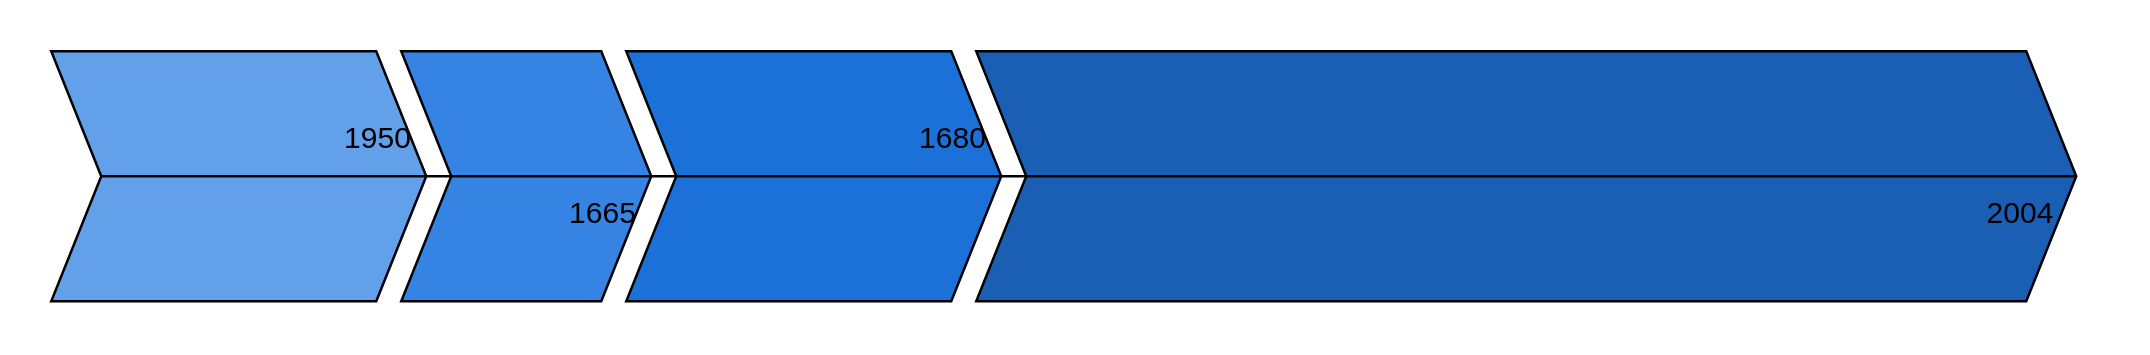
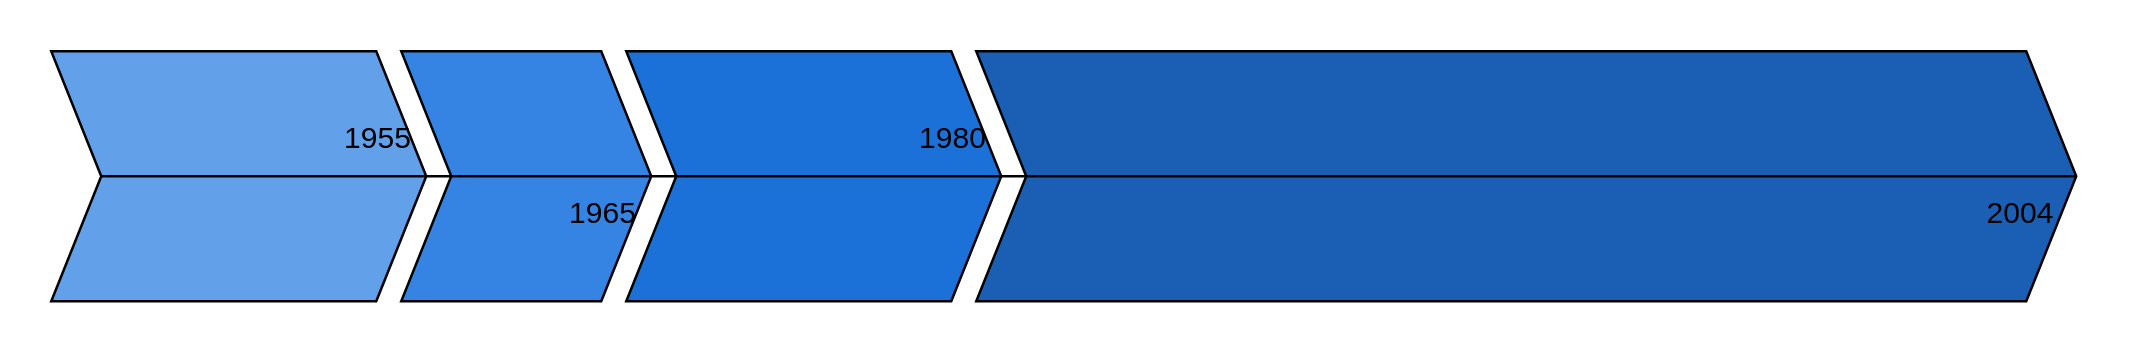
- <mxCell id="7" value="1950" style="text;html=1;align=center;verticalAlign=middle;whiteSpace=wrap;rounded=0;" vertex="1" parent="1"><mxGeometry x="121" y="40" width="60" height="30" as="geometry" /></mxCell>
+ <mxCell id="7" value="1955" style="text;html=1;align=center;verticalAlign=middle;whiteSpace=wrap;rounded=0;" vertex="1" parent="1"><mxGeometry x="121" y="40" width="60" height="30" as="geometry" /></mxCell>
- <mxCell id="9" value="1680" style="text;html=1;align=center;verticalAlign=middle;whiteSpace=wrap;rounded=0;" vertex="1" parent="1"><mxGeometry x="351" y="40" width="60" height="30" as="geometry" /></mxCell>
+ <mxCell id="9" value="1980" style="text;html=1;align=center;verticalAlign=middle;whiteSpace=wrap;rounded=0;" vertex="1" parent="1"><mxGeometry x="351" y="40" width="60" height="30" as="geometry" /></mxCell>
- <mxCell id="8" value="1665" style="text;html=1;align=center;verticalAlign=middle;whiteSpace=wrap;rounded=0;" vertex="1" parent="1"><mxGeometry x="211" y="70" width="60" height="30" as="geometry" /></mxCell>
+ <mxCell id="8" value="1965" style="text;html=1;align=center;verticalAlign=middle;whiteSpace=wrap;rounded=0;" vertex="1" parent="1"><mxGeometry x="211" y="70" width="60" height="30" as="geometry" /></mxCell>
